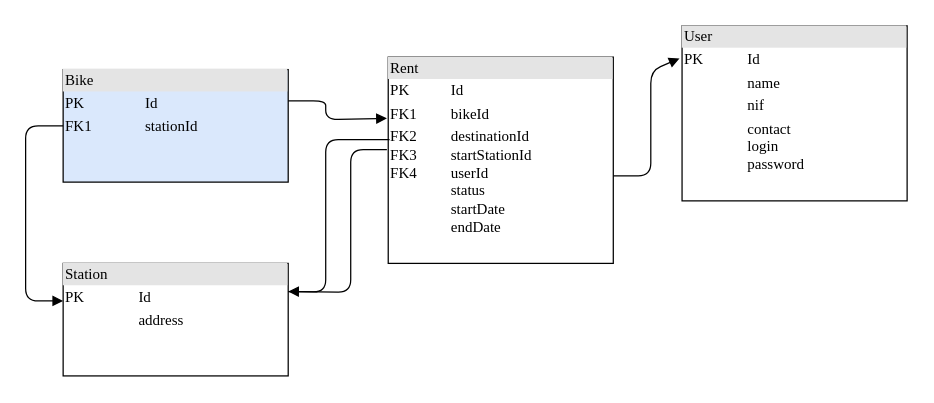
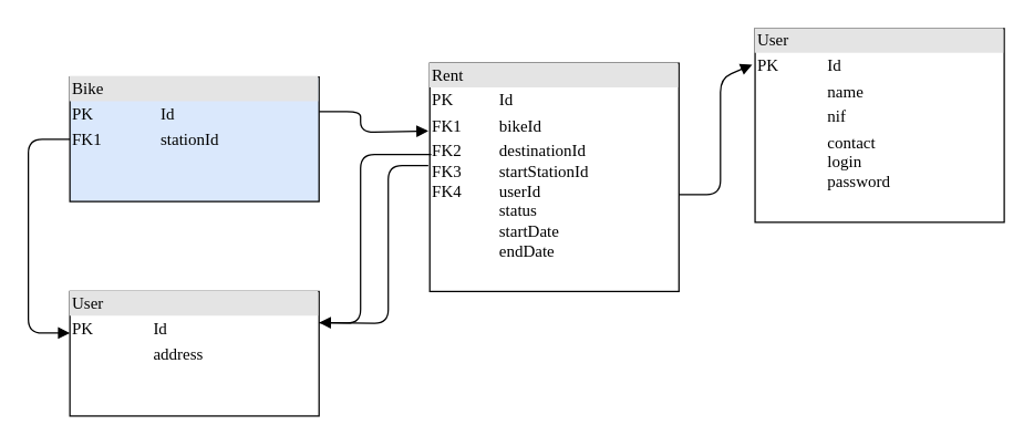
- <mxCell id="2" value="&lt;div style=&quot;box-sizing: border-box ; width: 100% ; background: #e4e4e4 ; padding: 2px&quot;&gt;Station&lt;/div&gt;&lt;table style=&quot;width: 100% ; font-size: 1em&quot; cellpadding=&quot;2&quot; cellspacing=&quot;0&quot;&gt;&lt;tbody&gt;&lt;tr&gt;&lt;td&gt;PK&lt;/td&gt;&lt;td&gt;Id&lt;/td&gt;&lt;/tr&gt;&lt;tr&gt;&lt;td&gt;&lt;br&gt;&lt;/td&gt;&lt;td&gt;address&lt;/td&gt;&lt;/tr&gt;&lt;tr&gt;&lt;td&gt;&lt;/td&gt;&lt;td&gt;&lt;br&gt;&lt;/td&gt;&lt;/tr&gt;&lt;/tbody&gt;&lt;/table&gt;" style="verticalAlign=top;align=left;overflow=fill;html=1;rounded=0;shadow=0;comic=0;labelBackgroundColor=none;strokeColor=#000000;strokeWidth=1;fillColor=#ffffff;fontFamily=Verdana;fontSize=12;fontColor=#000000;" parent="1" vertex="1"><mxGeometry x="50" y="210" width="180" height="90" as="geometry" /></mxCell>
+ <mxCell id="2" value="&lt;div style=&quot;box-sizing: border-box ; width: 100% ; background: #e4e4e4 ; padding: 2px&quot;&gt;User&lt;/div&gt;&lt;table style=&quot;width: 100% ; font-size: 1em&quot; cellpadding=&quot;2&quot; cellspacing=&quot;0&quot;&gt;&lt;tbody&gt;&lt;tr&gt;&lt;td&gt;PK&lt;/td&gt;&lt;td&gt;Id&lt;/td&gt;&lt;/tr&gt;&lt;tr&gt;&lt;td&gt;&lt;br&gt;&lt;/td&gt;&lt;td&gt;address&lt;/td&gt;&lt;/tr&gt;&lt;tr&gt;&lt;td&gt;&lt;/td&gt;&lt;td&gt;&lt;br&gt;&lt;/td&gt;&lt;/tr&gt;&lt;/tbody&gt;&lt;/table&gt;" style="verticalAlign=top;align=left;overflow=fill;html=1;rounded=0;shadow=0;comic=0;labelBackgroundColor=none;strokeColor=#000000;strokeWidth=1;fillColor=#ffffff;fontFamily=Verdana;fontSize=12;fontColor=#000000;" parent="1" vertex="1"><mxGeometry x="50" y="210" width="180" height="90" as="geometry" /></mxCell>
